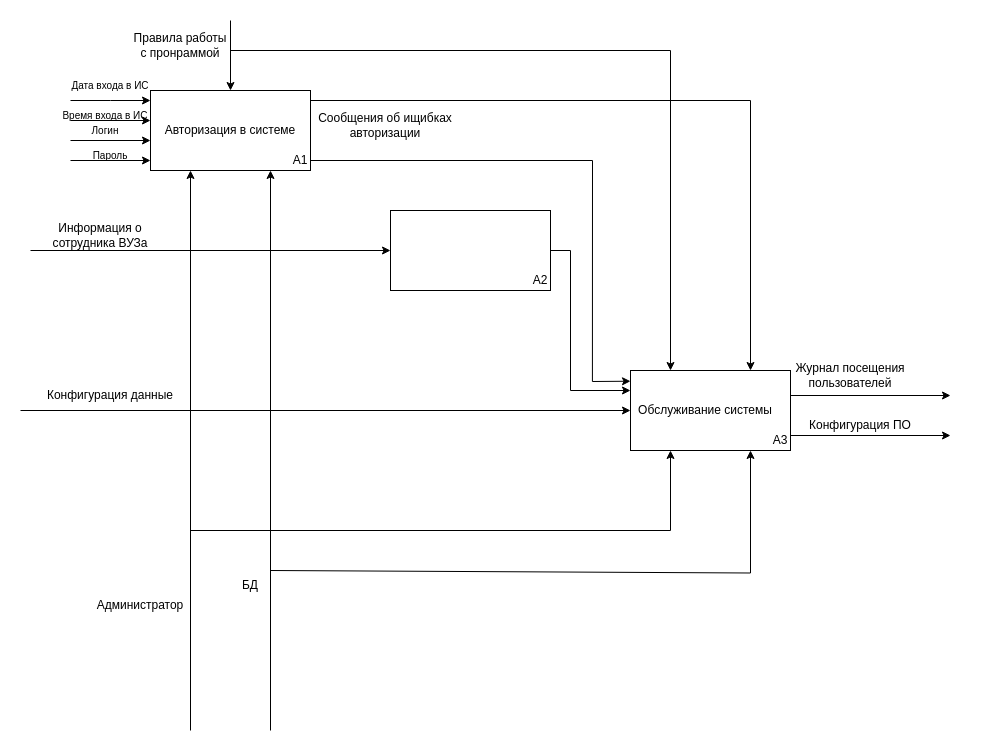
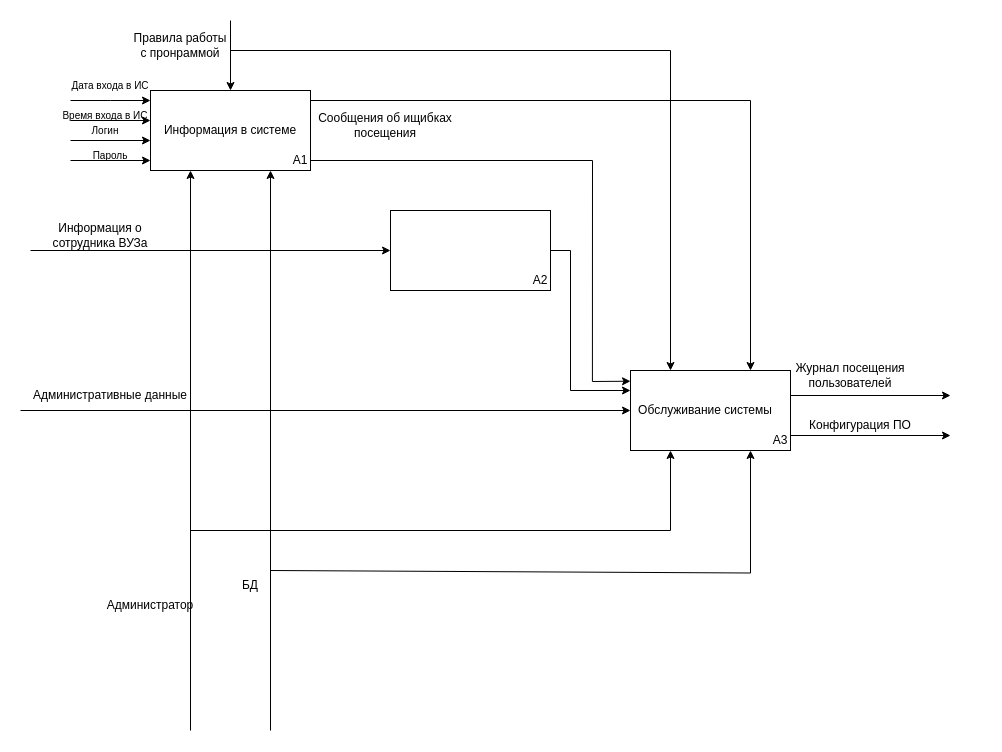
- <mxCell id="34" value="Сообщения об ищибках авторизации" style="text;strokeColor=none;align=center;fillColor=none;html=1;verticalAlign=middle;whiteSpace=wrap;rounded=0;" vertex="1" parent="1"><mxGeometry x="310" y="110" width="150" height="30" as="geometry" /></mxCell>
+ <mxCell id="34" value="Сообщения об ищибках посещения" style="text;strokeColor=none;align=center;fillColor=none;html=1;verticalAlign=middle;whiteSpace=wrap;rounded=0;" vertex="1" parent="1"><mxGeometry x="310" y="110" width="150" height="30" as="geometry" /></mxCell>
- <mxCell id="3" value="Авторизация в системе" style="text;strokeColor=none;align=center;fillColor=none;html=1;verticalAlign=middle;whiteSpace=wrap;rounded=0;" vertex="1" parent="1"><mxGeometry x="160" y="115" width="140" height="30" as="geometry" /></mxCell>
+ <mxCell id="3" value="Информация в системе" style="text;strokeColor=none;align=center;fillColor=none;html=1;verticalAlign=middle;whiteSpace=wrap;rounded=0;" vertex="1" parent="1"><mxGeometry x="160" y="115" width="140" height="30" as="geometry" /></mxCell>
- <mxCell id="19" value="Конфигурация данные" style="text;strokeColor=none;align=center;fillColor=none;html=1;verticalAlign=middle;whiteSpace=wrap;rounded=0;" vertex="1" parent="1"><mxGeometry x="20" y="380" width="180" height="30" as="geometry" /></mxCell>
+ <mxCell id="19" value="Административные данные" style="text;strokeColor=none;align=center;fillColor=none;html=1;verticalAlign=middle;whiteSpace=wrap;rounded=0;" vertex="1" parent="1"><mxGeometry x="20" y="380" width="180" height="30" as="geometry" /></mxCell>
- <mxCell id="20" value="Администратор" style="text;strokeColor=none;align=center;fillColor=none;html=1;verticalAlign=middle;whiteSpace=wrap;rounded=0;" vertex="1" parent="1"><mxGeometry x="110" y="590" width="60" height="30" as="geometry" /></mxCell>
+ <mxCell id="20" value="Администратор" style="text;strokeColor=none;align=center;fillColor=none;html=1;verticalAlign=middle;whiteSpace=wrap;rounded=0;" vertex="1" parent="1"><mxGeometry x="120" y="590" width="60" height="30" as="geometry" /></mxCell>
